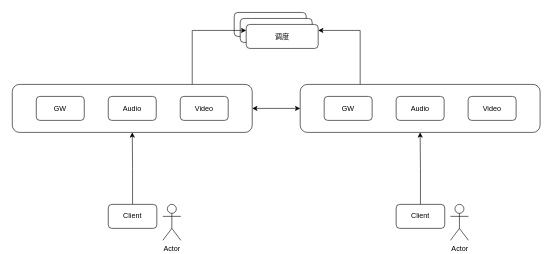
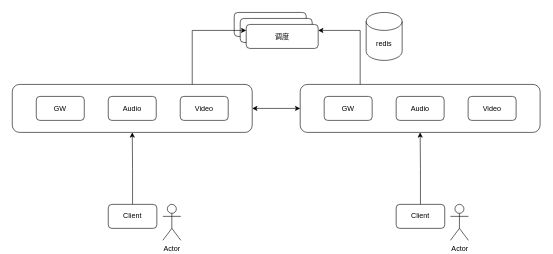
+ <mxCell id="2" value="redis" style="shape=cylinder3;whiteSpace=wrap;html=1;boundedLbl=1;backgroundOutline=1;size=15;" vertex="1" parent="1"><mxGeometry x="610" y="20" width="60" height="80" as="geometry" /></mxCell>
